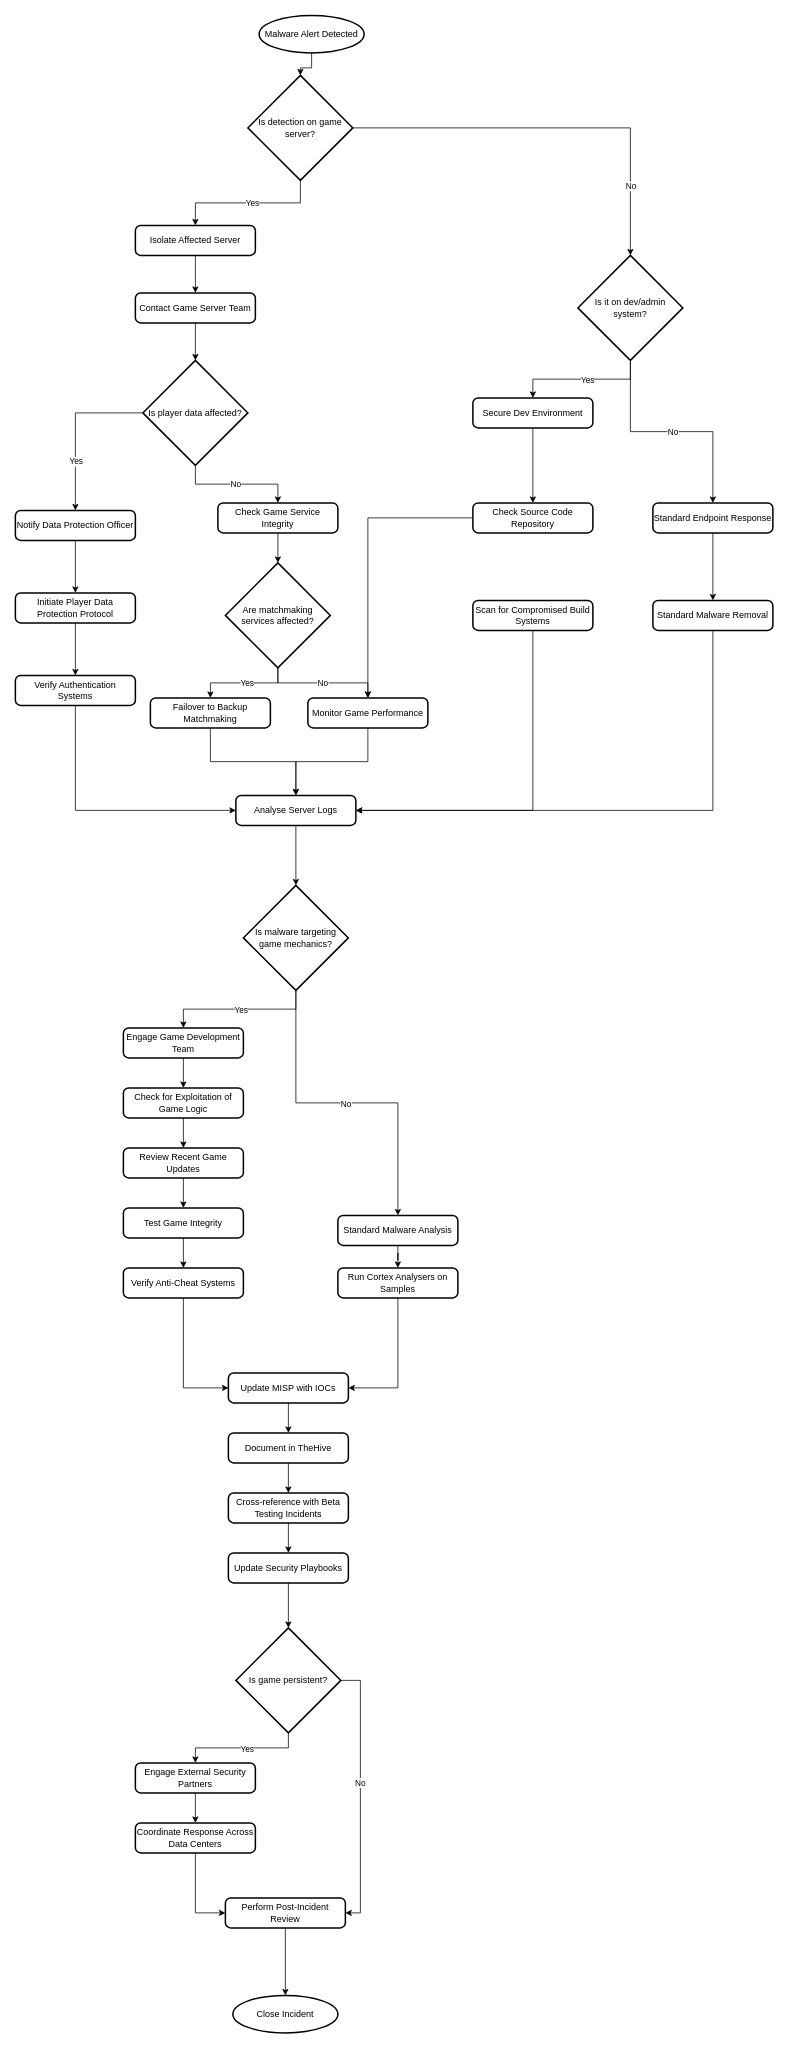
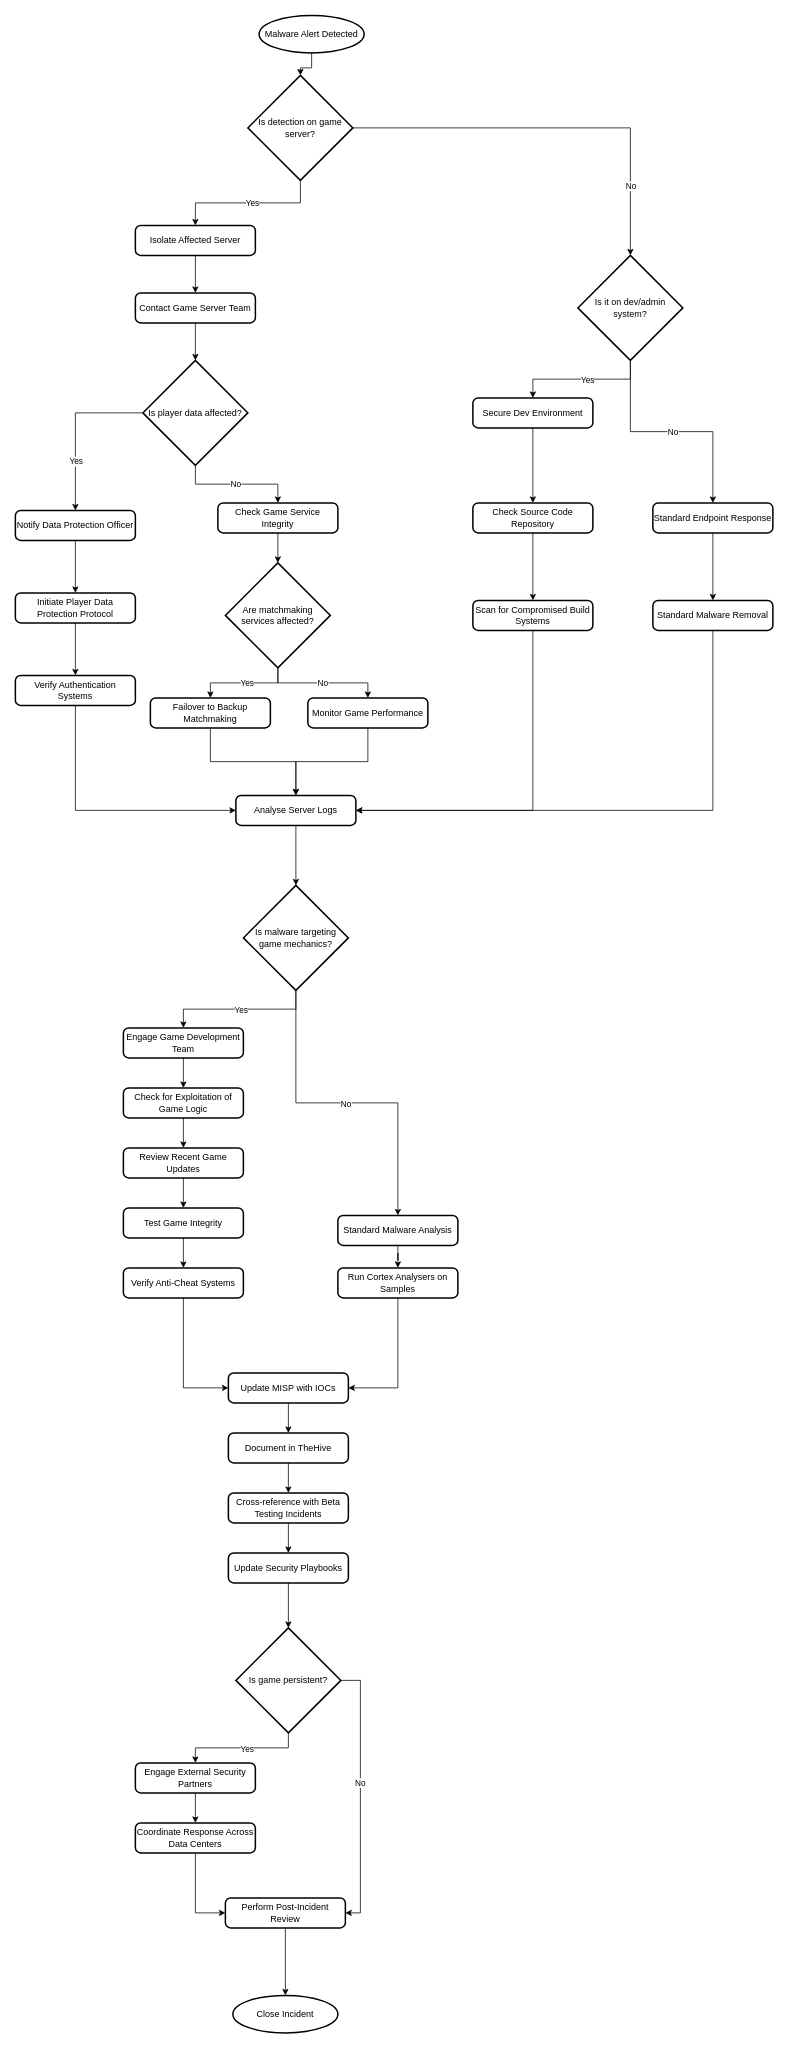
- <mxCell id="43" style="edgeStyle=orthogonalEdgeStyle;rounded=0;orthogonalLoop=1;jettySize=auto;html=1;" edge="1" parent="1" source="44" target="39"><mxGeometry relative="1" as="geometry" /></mxCell>
+ <mxCell id="43" style="edgeStyle=orthogonalEdgeStyle;rounded=0;orthogonalLoop=1;jettySize=auto;html=1;entryX=0.5;entryY=0;entryDx=0;entryDy=0;" edge="1" parent="1" source="44" target="46"><mxGeometry relative="1" as="geometry" /></mxCell>
